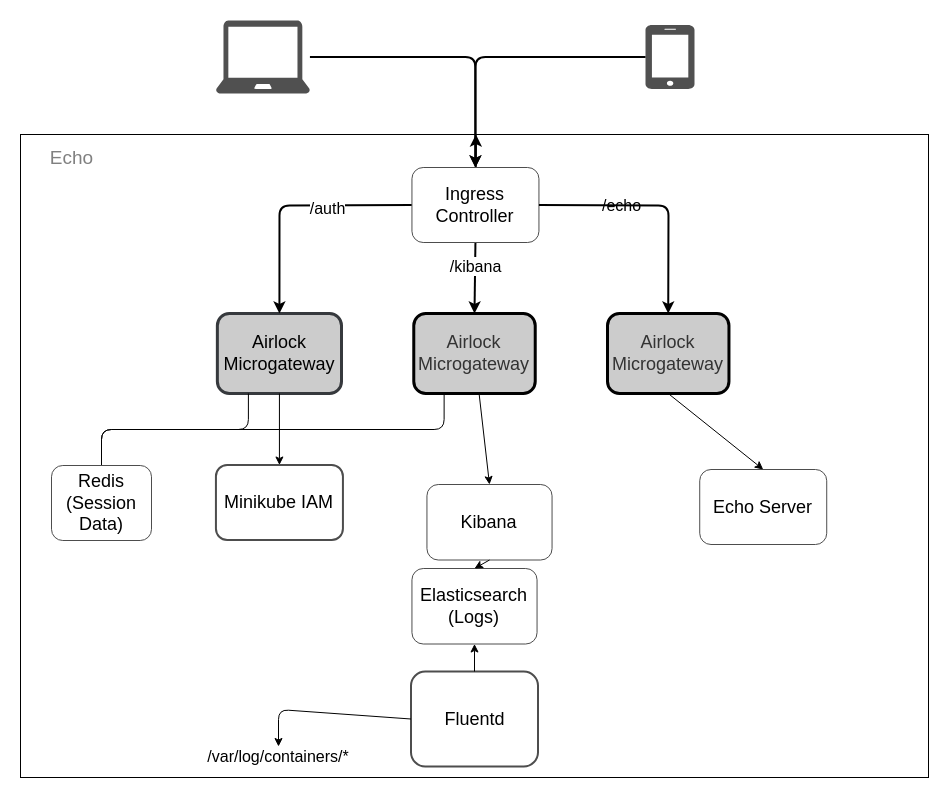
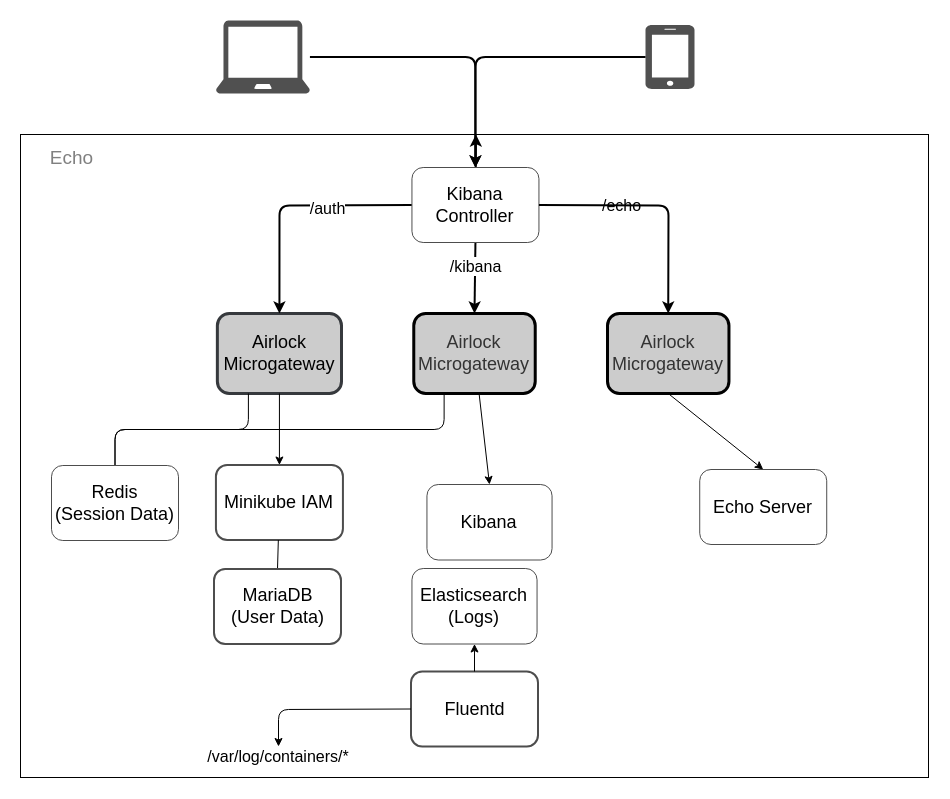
- <mxCell id="35" value="Ingress Controller" style="rounded=1;whiteSpace=wrap;html=1;strokeColor=#4D4D4D;fillColor=#ffffff;align=center;labelBackgroundColor=none;fontSize=18;fontStyle=0;fontColor=#000000;strokeWidth=1;" parent="1" vertex="1"><mxGeometry x="411.44" y="167" width="127" height="75" as="geometry" /></mxCell>
+ <mxCell id="35" value="Kibana Controller" style="rounded=1;whiteSpace=wrap;html=1;strokeColor=#4D4D4D;fillColor=#ffffff;align=center;labelBackgroundColor=none;fontSize=18;fontStyle=0;fontColor=#000000;strokeWidth=1;" parent="1" vertex="1"><mxGeometry x="411.44" y="167" width="127" height="75" as="geometry" /></mxCell>
- <mxCell id="30" value="Redis&lt;br&gt;(Session Data)" style="rounded=1;whiteSpace=wrap;html=1;strokeColor=#4D4D4D;fillColor=#ffffff;align=center;labelBackgroundColor=none;fontSize=18;fontStyle=0;fontColor=#000000;strokeWidth=1;" parent="1" vertex="1"><mxGeometry x="51" y="465" width="100" height="75" as="geometry" /></mxCell>
+ <mxCell id="30" value="Redis&lt;br&gt;(Session Data)" style="rounded=1;whiteSpace=wrap;html=1;strokeColor=#4D4D4D;fillColor=#ffffff;align=center;labelBackgroundColor=none;fontSize=18;fontStyle=0;fontColor=#000000;strokeWidth=1;" parent="1" vertex="1"><mxGeometry x="51" y="465" width="127" height="75" as="geometry" /></mxCell>
+ <mxCell id="10" value="" style="endArrow=none;html=1;exitX=0.5;exitY=0;exitDx=0;exitDy=0;" parent="1" source="23" target="8" edge="1"><mxGeometry x="282" y="-432.5" width="50" height="50" as="geometry"><mxPoint x="277.585" y="681.75" as="sourcePoint" /><mxPoint x="56" y="608.5" as="targetPoint" /></mxGeometry></mxCell>
- <mxCell id="27" value="" style="endArrow=classic;html=1;entryX=0.5;entryY=0;entryDx=0;entryDy=0;exitX=0.5;exitY=1;exitDx=0;exitDy=0;" parent="1" source="12" target="24" edge="1"><mxGeometry width="50" height="50" relative="1" as="geometry"><mxPoint x="437" y="617" as="sourcePoint" /><mxPoint x="487" y="567" as="targetPoint" /></mxGeometry></mxCell>
+ <mxCell id="23" value="MariaDB&lt;br&gt;(User Data)" style="rounded=1;whiteSpace=wrap;html=1;strokeColor=#4D4D4D;fillColor=#ffffff;align=center;labelBackgroundColor=none;fontSize=18;fontStyle=0;fontColor=#000000;strokeWidth=2;shadow=0;" parent="1" vertex="1"><mxGeometry x="213.5" y="568.5" width="127" height="75" as="geometry" /></mxCell>
- <mxCell id="25" value="Fluentd" style="rounded=1;whiteSpace=wrap;html=1;strokeColor=#4D4D4D;fillColor=#ffffff;align=center;labelBackgroundColor=none;fontSize=18;fontStyle=0;fontColor=#000000;strokeWidth=2;shadow=0;" parent="1" vertex="1"><mxGeometry x="410.5" y="671" width="127" height="95" as="geometry" /></mxCell>
+ <mxCell id="25" value="Fluentd" style="rounded=1;whiteSpace=wrap;html=1;strokeColor=#4D4D4D;fillColor=#ffffff;align=center;labelBackgroundColor=none;fontSize=18;fontStyle=0;fontColor=#000000;strokeWidth=2;shadow=0;" parent="1" vertex="1"><mxGeometry x="410.5" y="671" width="127" height="75" as="geometry" /></mxCell>
